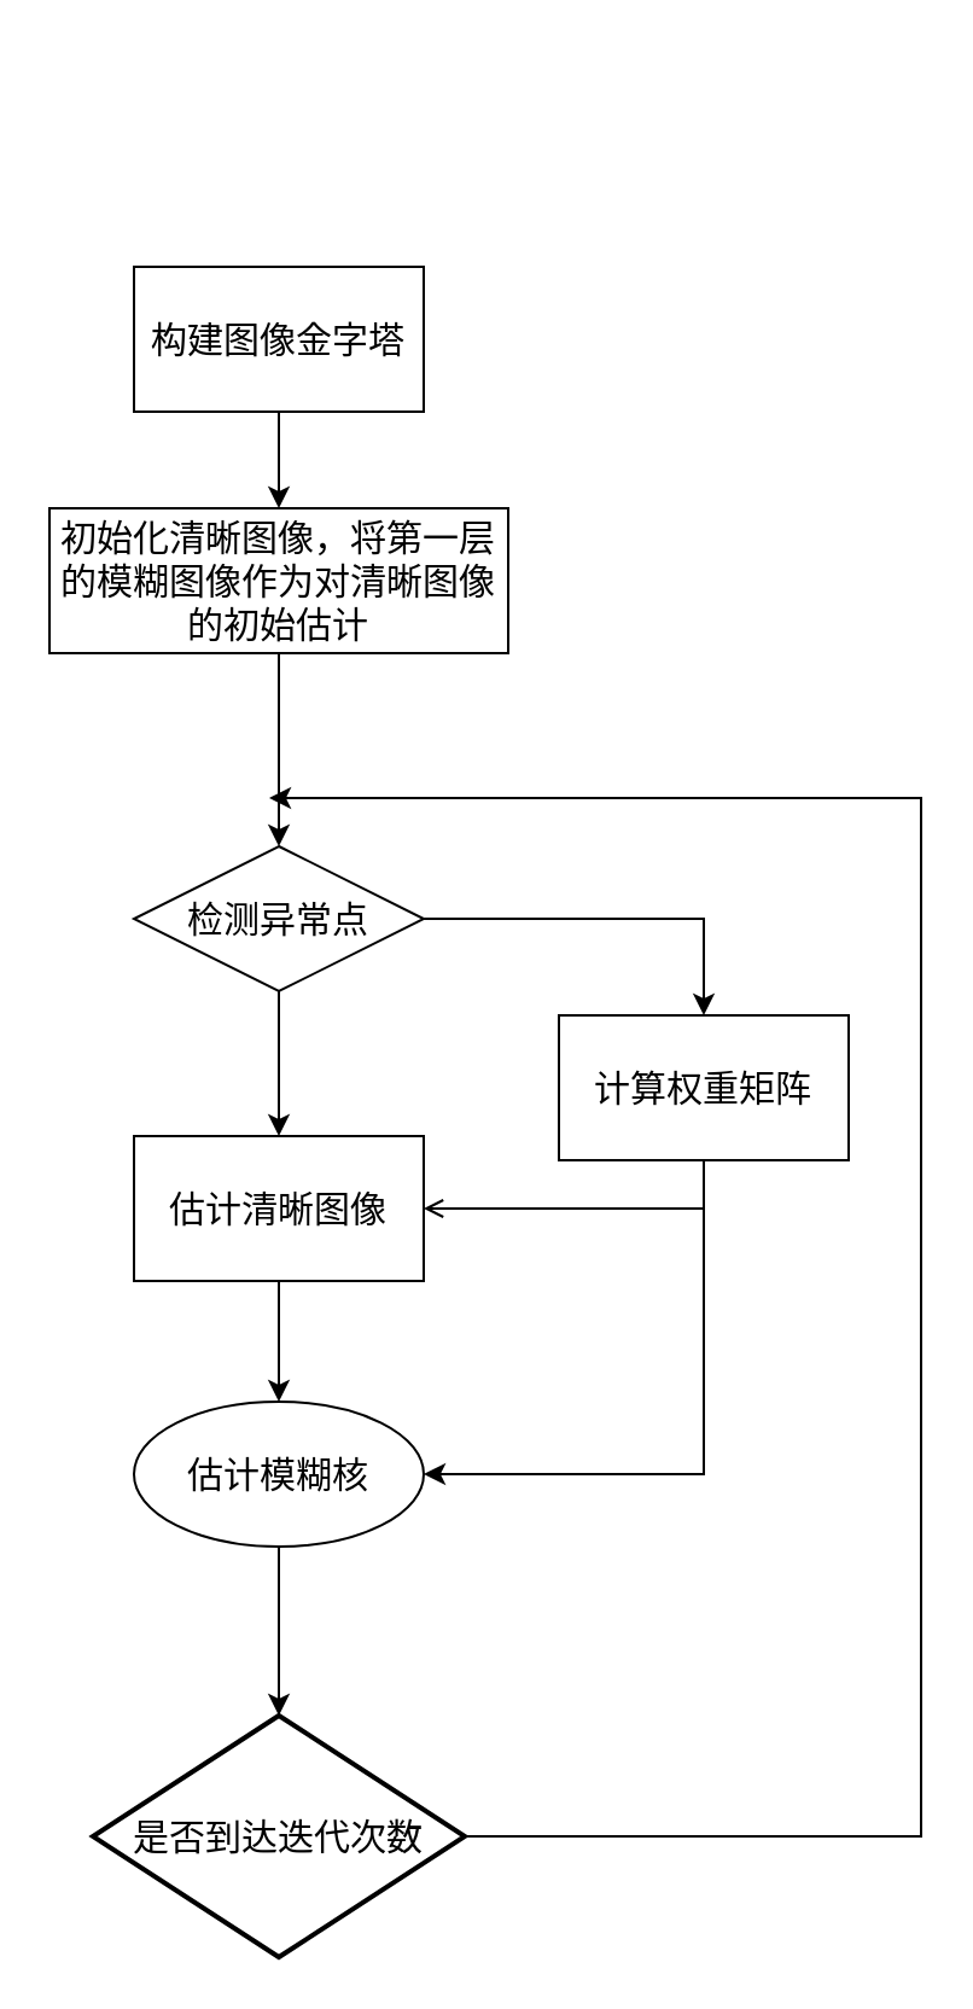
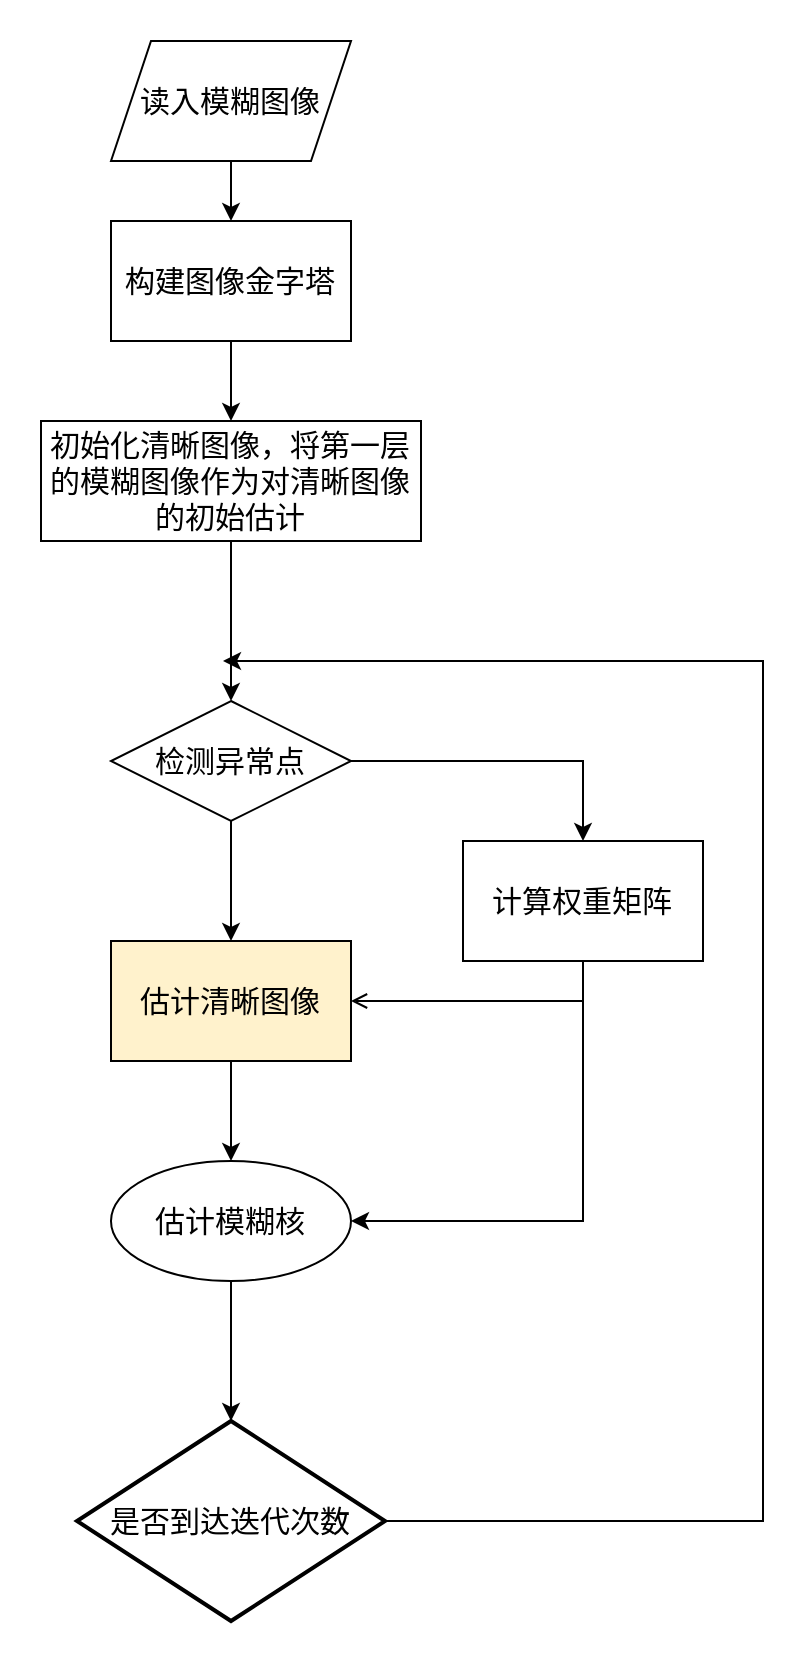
+ <mxCell id="3" value="&lt;font style=&quot;font-size: 15px;&quot;&gt;读入模糊图像&lt;/font&gt;" style="shape=parallelogram;perimeter=parallelogramPerimeter;whiteSpace=wrap;html=1;fixedSize=1;" vertex="1" parent="1"><mxGeometry x="55" y="20" width="120" height="60" as="geometry" /></mxCell>
+ <mxCell id="2" value="" style="edgeStyle=orthogonalEdgeStyle;rounded=0;orthogonalLoop=1;jettySize=auto;html=1;" edge="1" parent="1" source="3" target="5"><mxGeometry relative="1" as="geometry" /></mxCell>
- <mxCell id="15" value="&lt;font style=&quot;font-size: 15px;&quot;&gt;估计清晰图像&lt;/font&gt;" style="whiteSpace=wrap;html=1;" vertex="1" parent="1"><mxGeometry x="55" y="470" width="120" height="60" as="geometry" /></mxCell>
+ <mxCell id="15" value="&lt;font style=&quot;font-size: 15px;&quot;&gt;估计清晰图像&lt;/font&gt;" style="whiteSpace=wrap;html=1;fillColor=#fff2cc;" vertex="1" parent="1"><mxGeometry x="55" y="470" width="120" height="60" as="geometry" /></mxCell>
